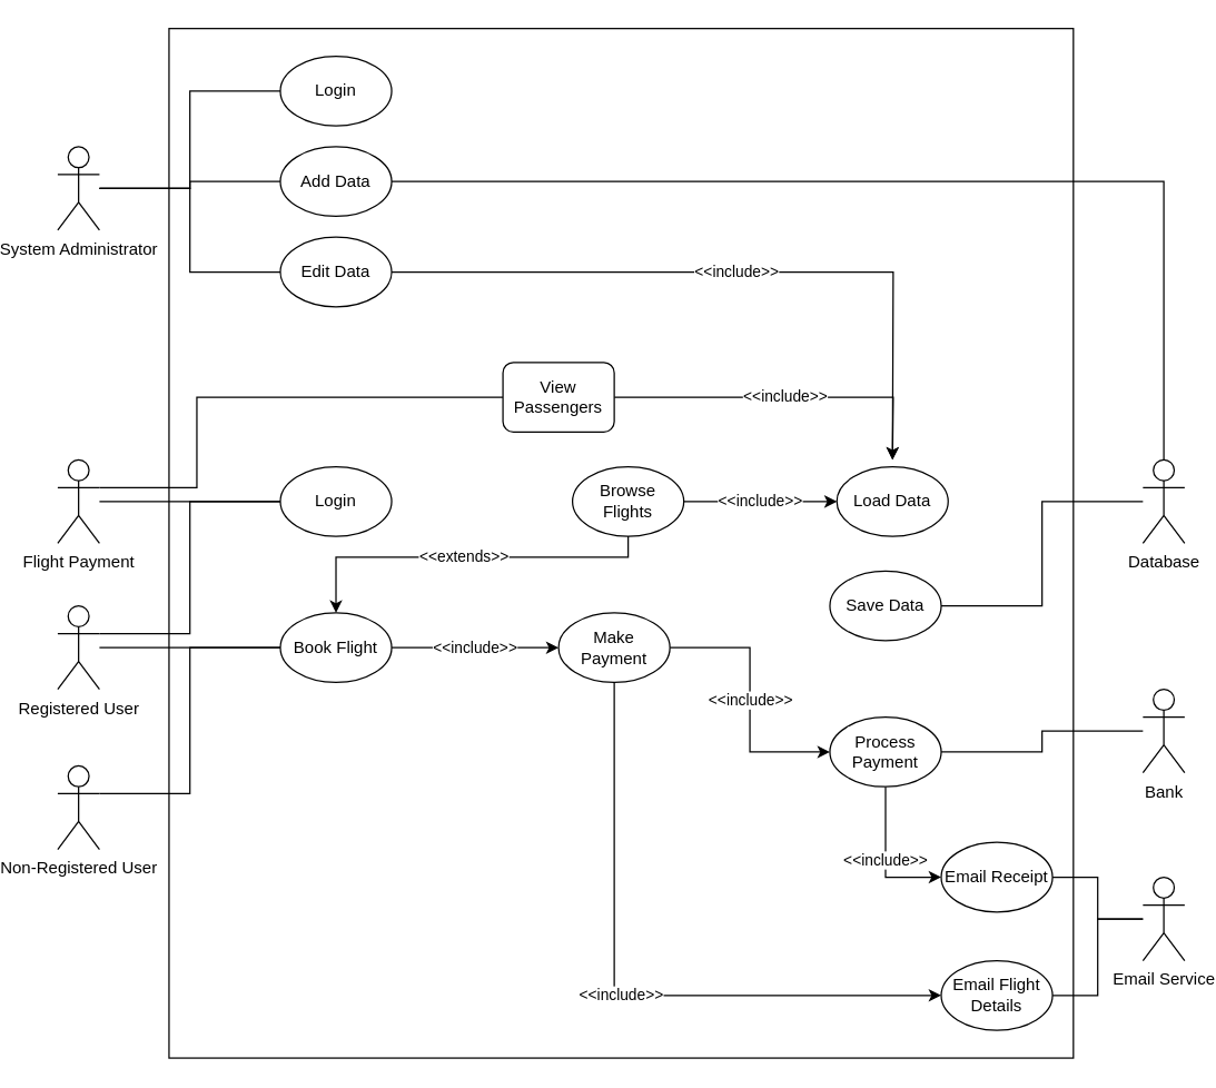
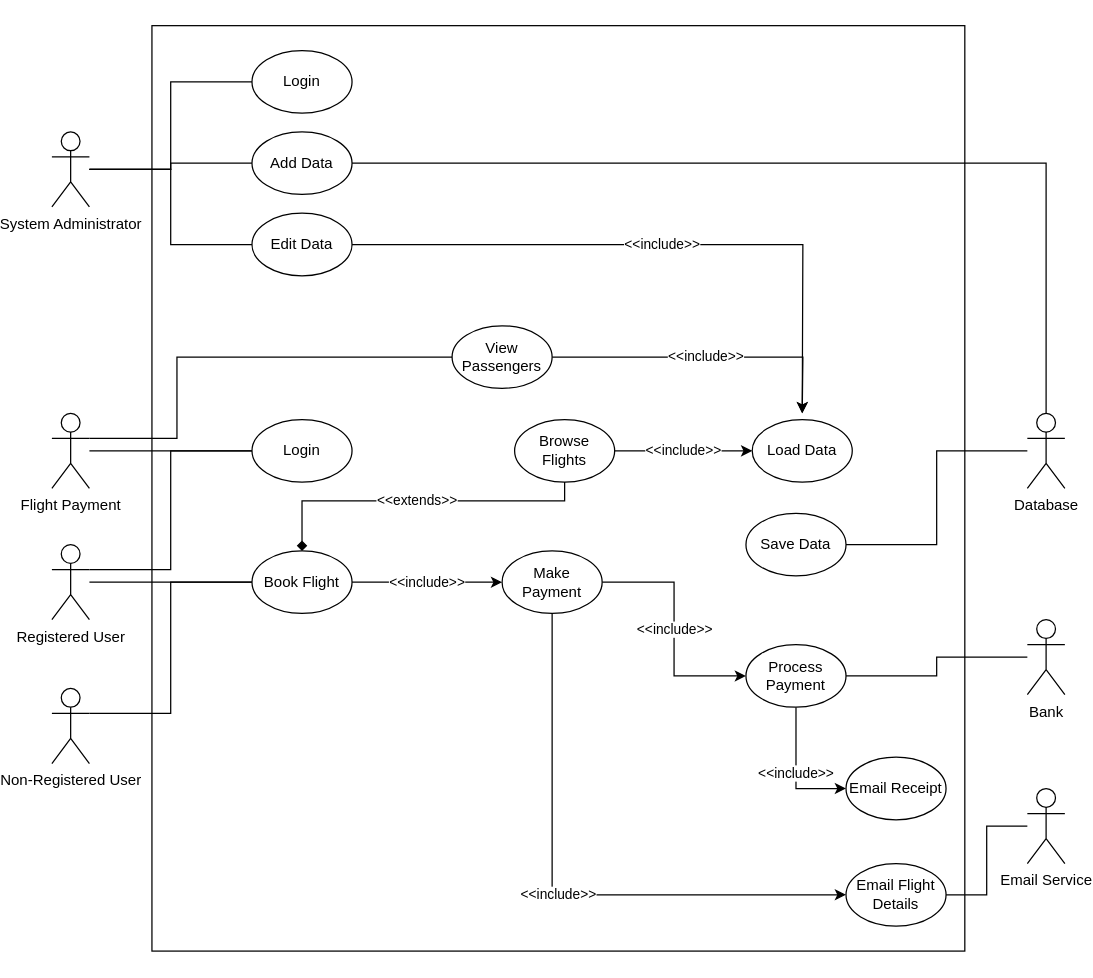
- <mxCell id="38" value="View Passengers" style="whiteSpace=wrap;html=1;rounded=1;" vertex="1" parent="1"><mxGeometry x="340" y="260" width="80" height="50" as="geometry" /></mxCell>
+ <mxCell id="38" value="View Passengers" style="ellipse;whiteSpace=wrap;html=1;" vertex="1" parent="1"><mxGeometry x="340" y="260" width="80" height="50" as="geometry" /></mxCell>
- <mxCell id="33" value="&amp;lt;&amp;lt;extends&amp;gt;&amp;gt;" style="edgeStyle=orthogonalEdgeStyle;rounded=0;orthogonalLoop=1;jettySize=auto;html=1;entryX=0.5;entryY=0;entryDx=0;entryDy=0;" edge="1" parent="1" source="34" target="20"><mxGeometry relative="1" as="geometry"><Array as="points"><mxPoint x="430" y="400" /><mxPoint x="220" y="400" /></Array></mxGeometry></mxCell>
+ <mxCell id="33" value="&amp;lt;&amp;lt;extends&amp;gt;&amp;gt;" style="edgeStyle=orthogonalEdgeStyle;rounded=0;orthogonalLoop=1;jettySize=auto;html=1;entryX=0.5;entryY=0;entryDx=0;entryDy=0;endArrow=diamond;" edge="1" parent="1" source="34" target="20"><mxGeometry relative="1" as="geometry"><Array as="points"><mxPoint x="430" y="400" /><mxPoint x="220" y="400" /></Array></mxGeometry></mxCell>
- <mxCell id="26" style="edgeStyle=orthogonalEdgeStyle;rounded=0;orthogonalLoop=1;jettySize=auto;html=1;endArrow=none;endFill=0;" edge="1" parent="1" source="27" target="18"><mxGeometry relative="1" as="geometry" /></mxCell>
